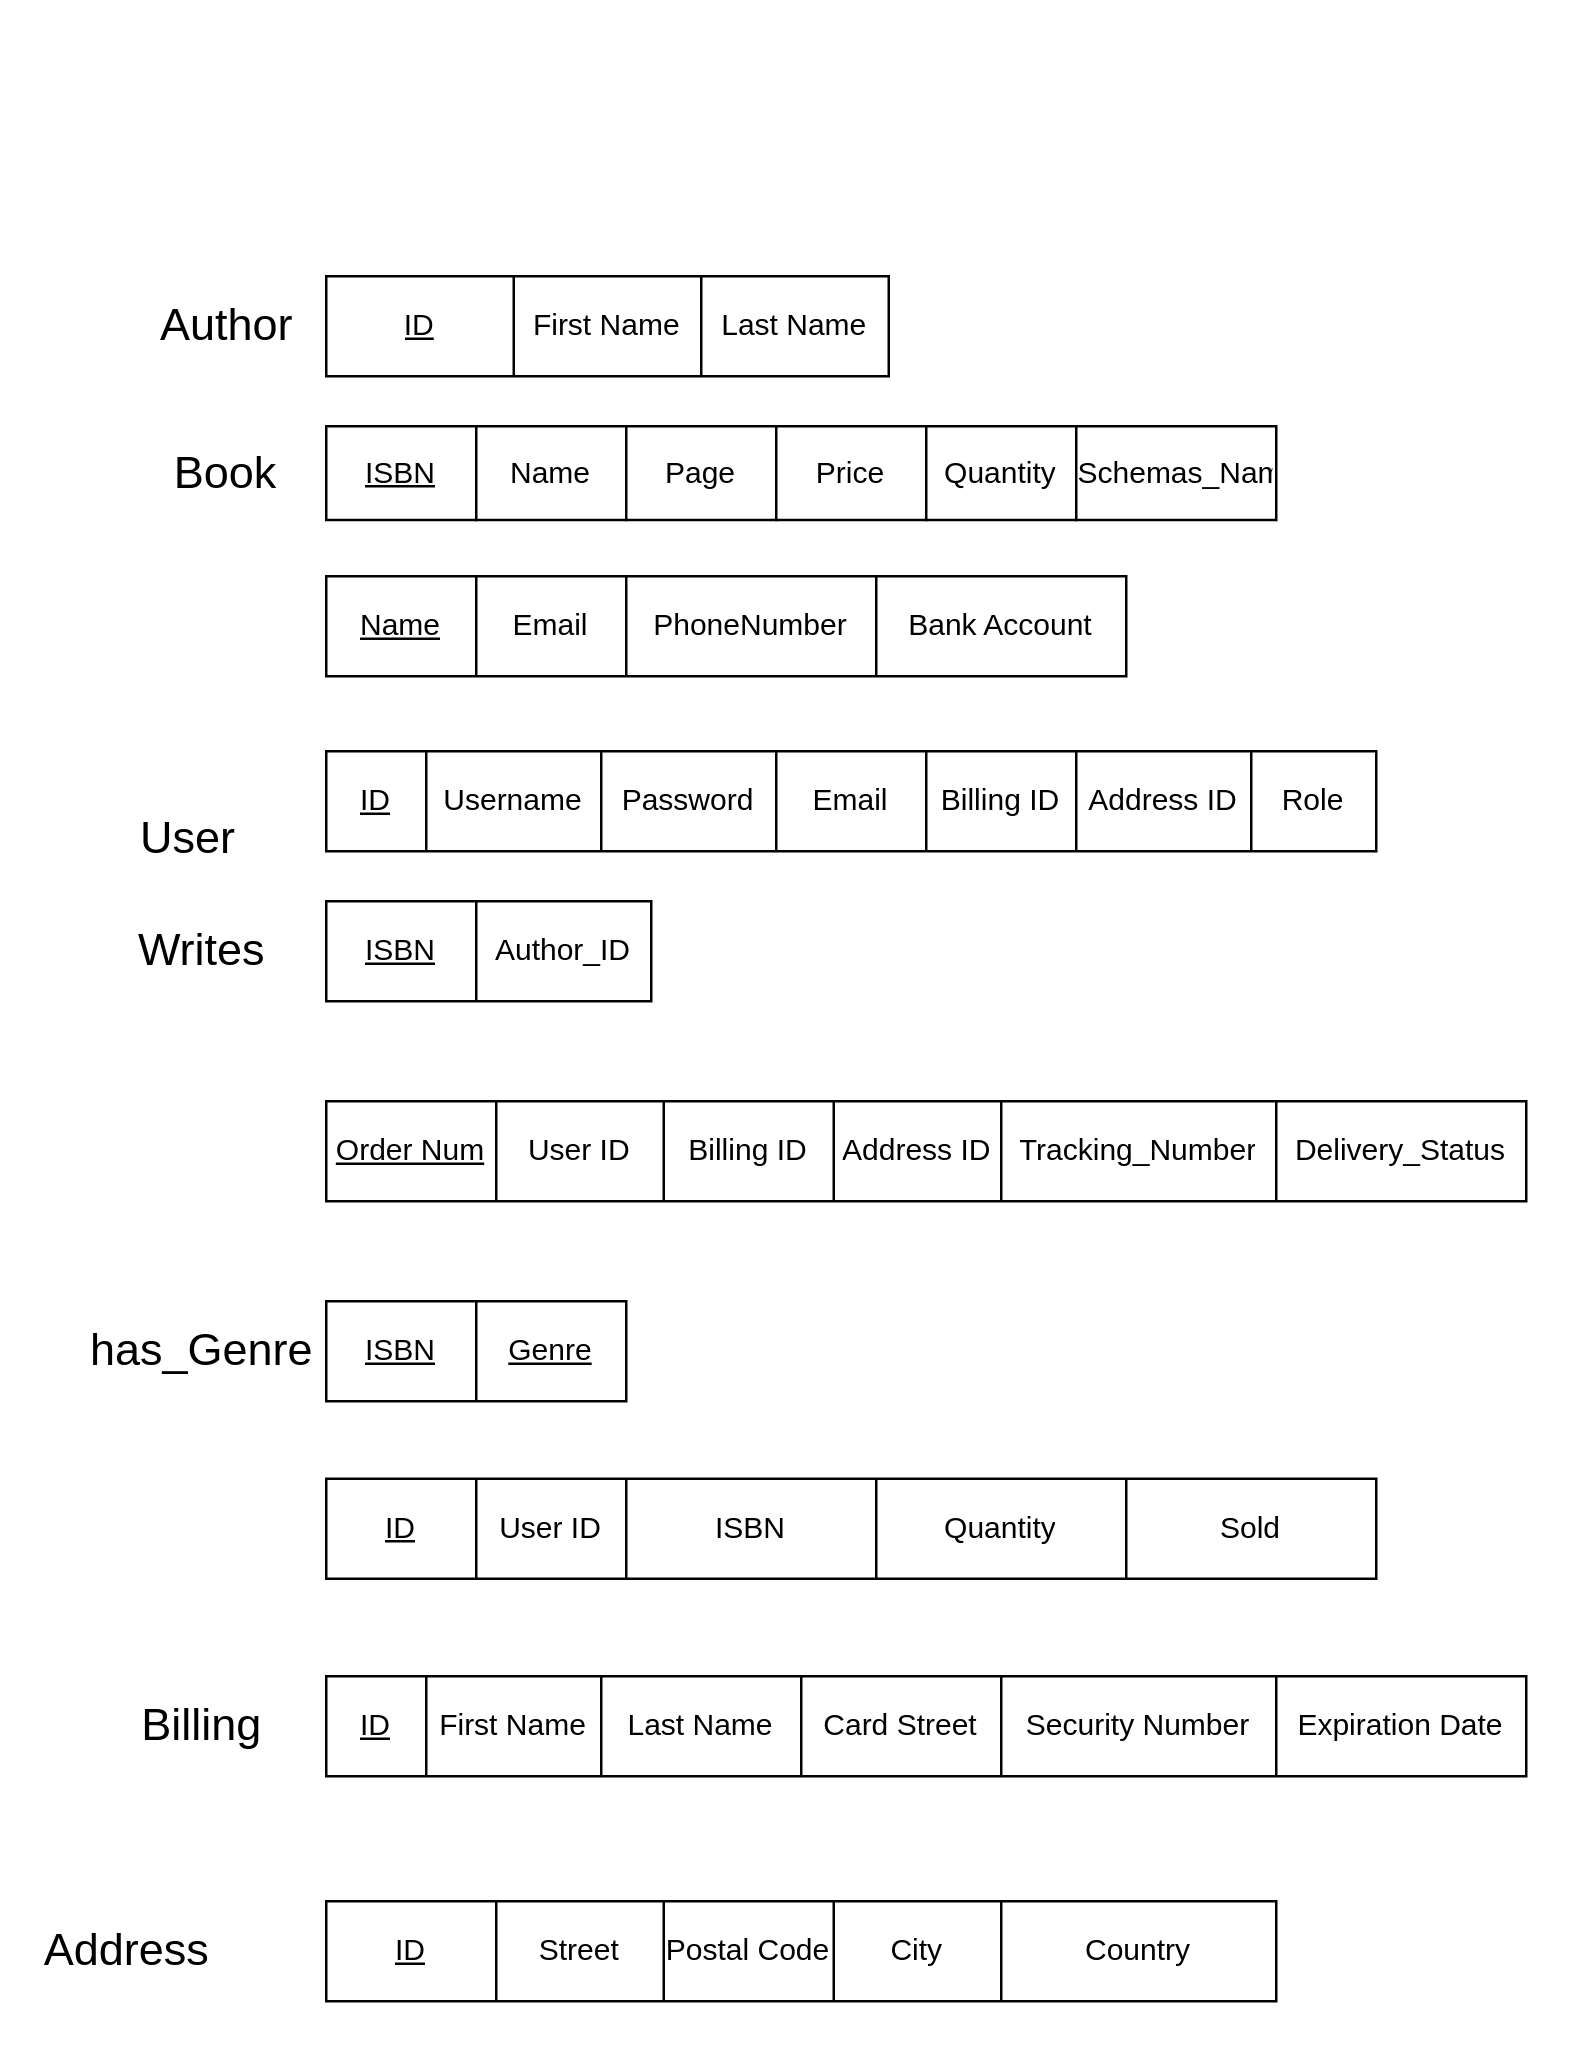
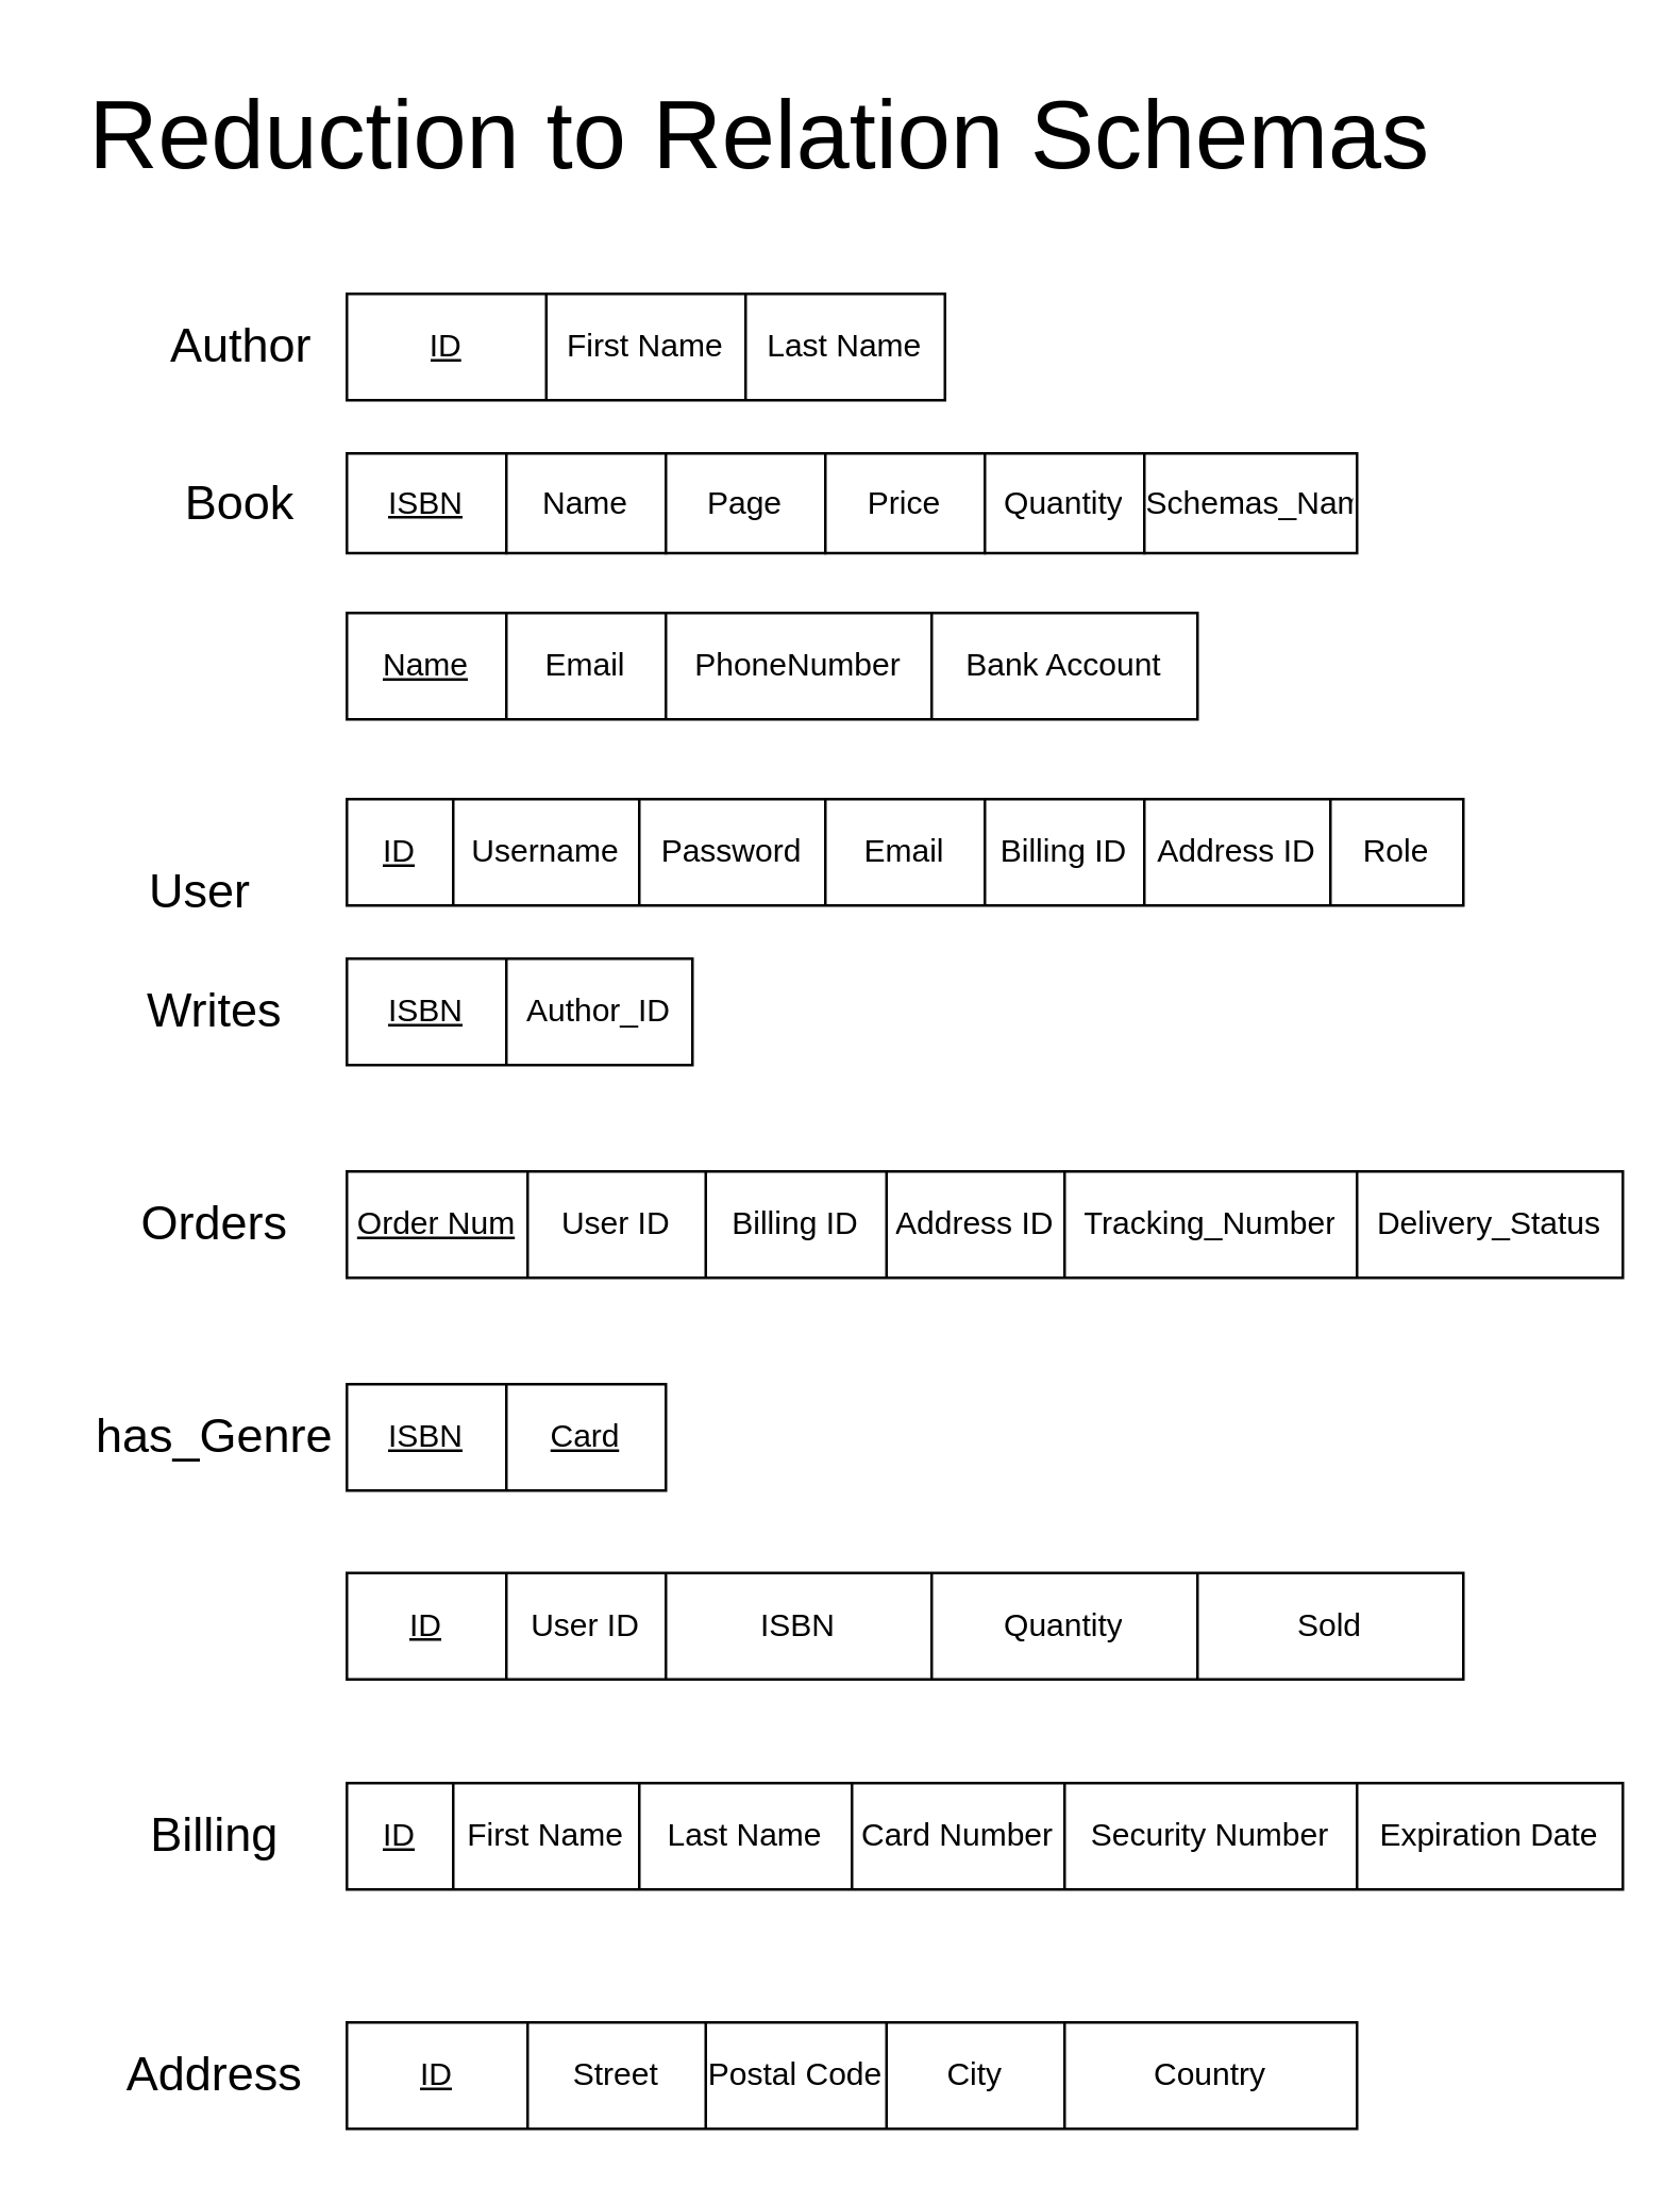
+ <mxCell id="76" value="Reduction to Relation Schemas" style="text;html=1;align=center;verticalAlign=middle;resizable=0;points=[];autosize=1;strokeColor=none;fillColor=none;fontSize=36;" vertex="1" parent="1"><mxGeometry x="20" y="20" width="530" height="60" as="geometry" /></mxCell>
+ <mxCell id="18" value="&lt;font style=&quot;font-size: 18px;&quot;&gt;Orders&lt;/font&gt;" style="text;html=1;align=center;verticalAlign=middle;resizable=0;points=[];autosize=1;strokeColor=none;fillColor=none;" parent="1" vertex="1"><mxGeometry x="40" y="440" width="80" height="40" as="geometry" /></mxCell>
- <mxCell id="51" value="&lt;u&gt;Genre&lt;/u&gt;" style="shape=partialRectangle;html=1;whiteSpace=wrap;connectable=0;overflow=hidden;fillColor=none;top=0;left=0;bottom=0;right=0;pointerEvents=1;" parent="49" vertex="1"><mxGeometry x="60" width="60" height="40" as="geometry"><mxRectangle width="60" height="40" as="alternateBounds" /></mxGeometry></mxCell>
+ <mxCell id="51" value="&lt;u&gt;Card&lt;/u&gt;" style="shape=partialRectangle;html=1;whiteSpace=wrap;connectable=0;overflow=hidden;fillColor=none;top=0;left=0;bottom=0;right=0;pointerEvents=1;" parent="49" vertex="1"><mxGeometry x="60" width="60" height="40" as="geometry"><mxRectangle width="60" height="40" as="alternateBounds" /></mxGeometry></mxCell>
- <mxCell id="65" value="Card Street" style="shape=partialRectangle;html=1;whiteSpace=wrap;connectable=0;overflow=hidden;fillColor=none;top=0;left=0;bottom=0;right=0;pointerEvents=1;" parent="61" vertex="1"><mxGeometry x="190" width="80" height="40" as="geometry"><mxRectangle width="80" height="40" as="alternateBounds" /></mxGeometry></mxCell>
+ <mxCell id="65" value="Card Number" style="shape=partialRectangle;html=1;whiteSpace=wrap;connectable=0;overflow=hidden;fillColor=none;top=0;left=0;bottom=0;right=0;pointerEvents=1;" parent="61" vertex="1"><mxGeometry x="190" width="80" height="40" as="geometry"><mxRectangle width="80" height="40" as="alternateBounds" /></mxGeometry></mxCell>
- <mxCell id="68" value="&lt;font style=&quot;font-size: 18px;&quot;&gt;Address&lt;/font&gt;" style="text;html=1;align=center;verticalAlign=middle;resizable=0;points=[];autosize=1;strokeColor=none;fillColor=none;" parent="1" vertex="1"><mxGeometry x="5" y="760" width="90" height="40" as="geometry" /></mxCell>
+ <mxCell id="68" value="&lt;font style=&quot;font-size: 18px;&quot;&gt;Address&lt;/font&gt;" style="text;html=1;align=center;verticalAlign=middle;resizable=0;points=[];autosize=1;strokeColor=none;fillColor=none;" parent="1" vertex="1"><mxGeometry x="35" y="760" width="90" height="40" as="geometry" /></mxCell>
